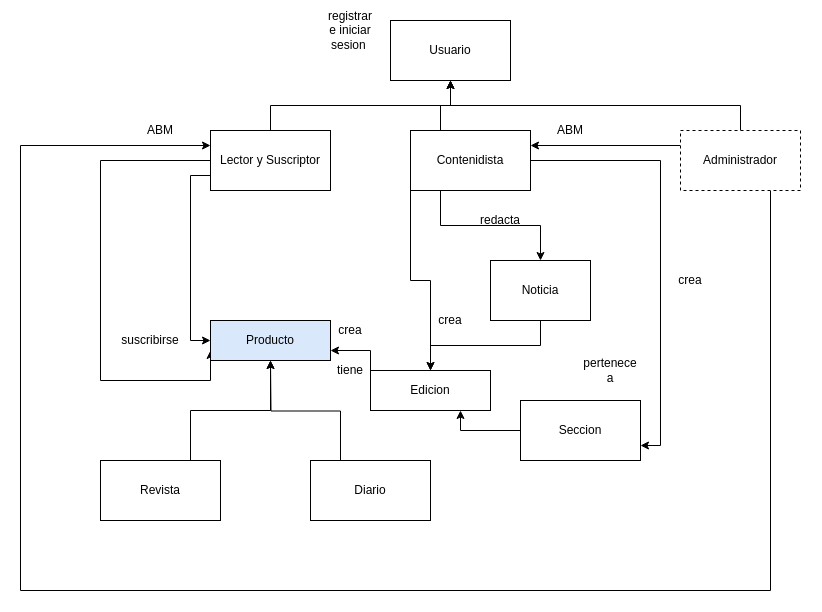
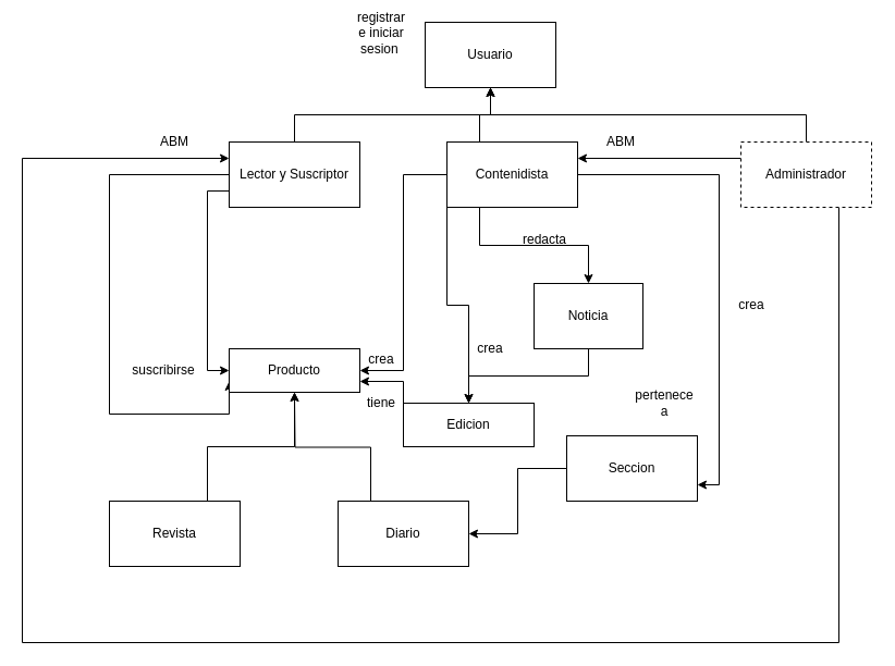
+ <mxCell id="11" style="edgeStyle=orthogonalEdgeStyle;rounded=0;orthogonalLoop=1;jettySize=auto;html=1;exitX=0;exitY=0.5;exitDx=0;exitDy=0;entryX=1;entryY=0.5;entryDx=0;entryDy=0;" edge="1" parent="1" source="12" target="19"><mxGeometry relative="1" as="geometry" /></mxCell>
- <mxCell id="19" value="Producto" style="rounded=0;whiteSpace=wrap;html=1;fillColor=#dae8fc;" vertex="1" parent="1"><mxGeometry x="210" y="320" width="120" height="40" as="geometry" /></mxCell>
+ <mxCell id="19" value="Producto" style="rounded=0;whiteSpace=wrap;html=1;" vertex="1" parent="1"><mxGeometry x="210" y="320" width="120" height="40" as="geometry" /></mxCell>
- <mxCell id="27" style="edgeStyle=orthogonalEdgeStyle;rounded=0;orthogonalLoop=1;jettySize=auto;html=1;exitX=0;exitY=0.5;exitDx=0;exitDy=0;entryX=0.75;entryY=1;entryDx=0;entryDy=0;" edge="1" parent="1" source="28" target="34"><mxGeometry relative="1" as="geometry" /></mxCell>
+ <mxCell id="27" style="edgeStyle=orthogonalEdgeStyle;rounded=0;orthogonalLoop=1;jettySize=auto;html=1;exitX=0;exitY=0.5;exitDx=0;exitDy=0;" edge="1" parent="1" source="28" target="23"><mxGeometry relative="1" as="geometry" /></mxCell>
